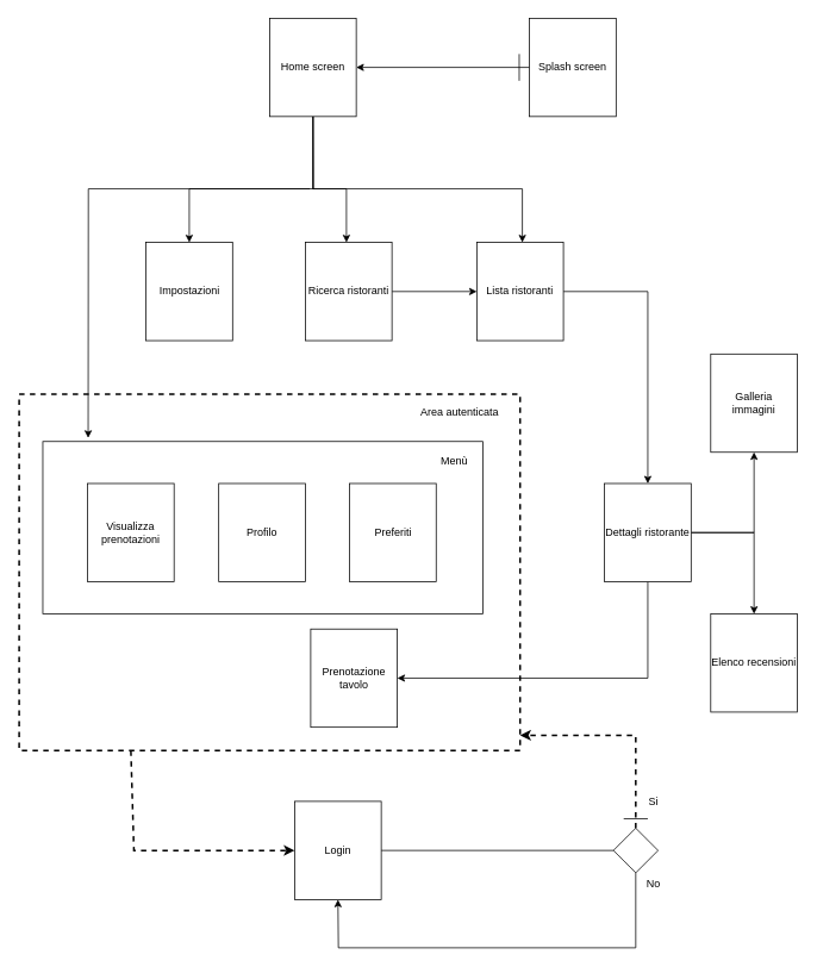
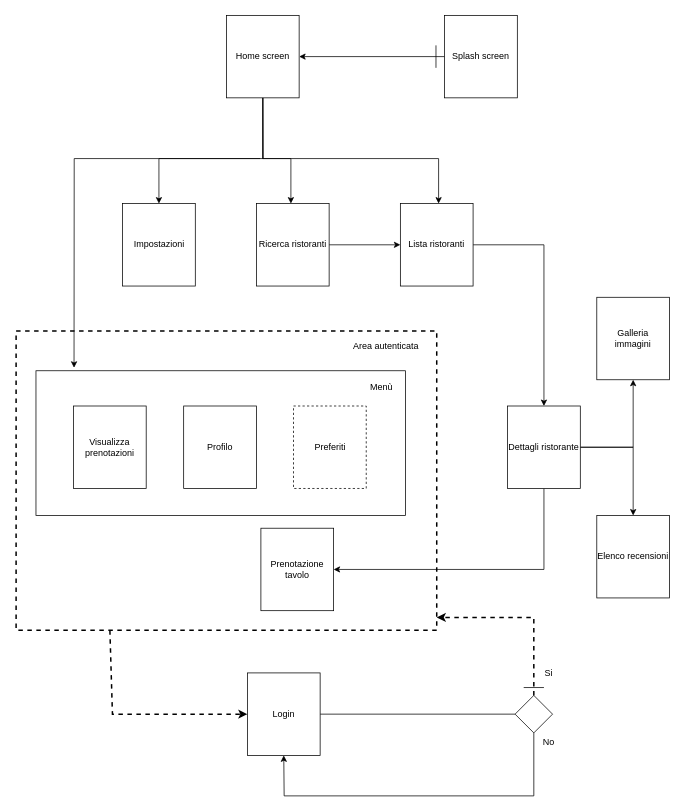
- <mxCell id="36" value="Preferiti&lt;br&gt;" style="rounded=0;whiteSpace=wrap;html=1;" parent="1" vertex="1"><mxGeometry x="390.5" y="541" width="97" height="110" as="geometry" /></mxCell>
+ <mxCell id="36" value="Preferiti&lt;br&gt;" style="rounded=0;whiteSpace=wrap;html=1;dashed=1;" parent="1" vertex="1"><mxGeometry x="390.5" y="541" width="97" height="110" as="geometry" /></mxCell>
